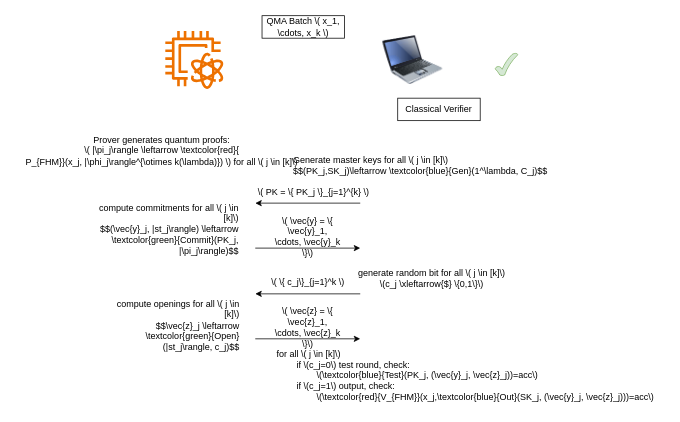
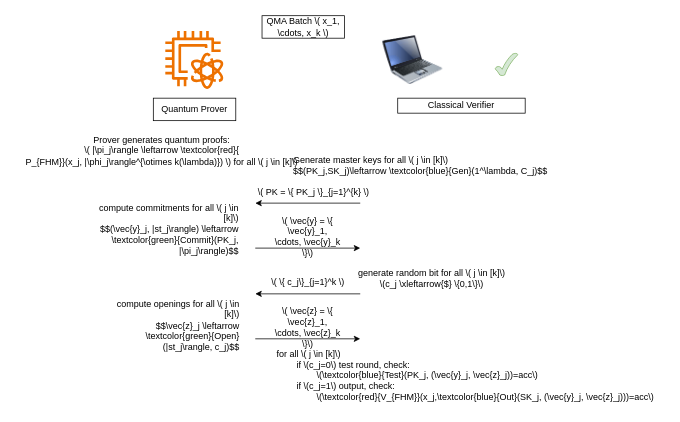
+ <mxCell id="6" value="Quantum Prover" style="rounded=0;whiteSpace=wrap;html=1;" vertex="1" parent="1"><mxGeometry x="204" y="130" width="110" height="30" as="geometry" /></mxCell>
- <mxCell id="3" value="Classical Verifier" style="rounded=0;whiteSpace=wrap;html=1;" vertex="1" parent="1"><mxGeometry x="530" y="130" width="110" height="30" as="geometry" /></mxCell>
+ <mxCell id="3" value="Classical Verifier" style="rounded=0;whiteSpace=wrap;html=1;" vertex="1" parent="1"><mxGeometry x="530" y="130" width="170" height="20" as="geometry" /></mxCell>
